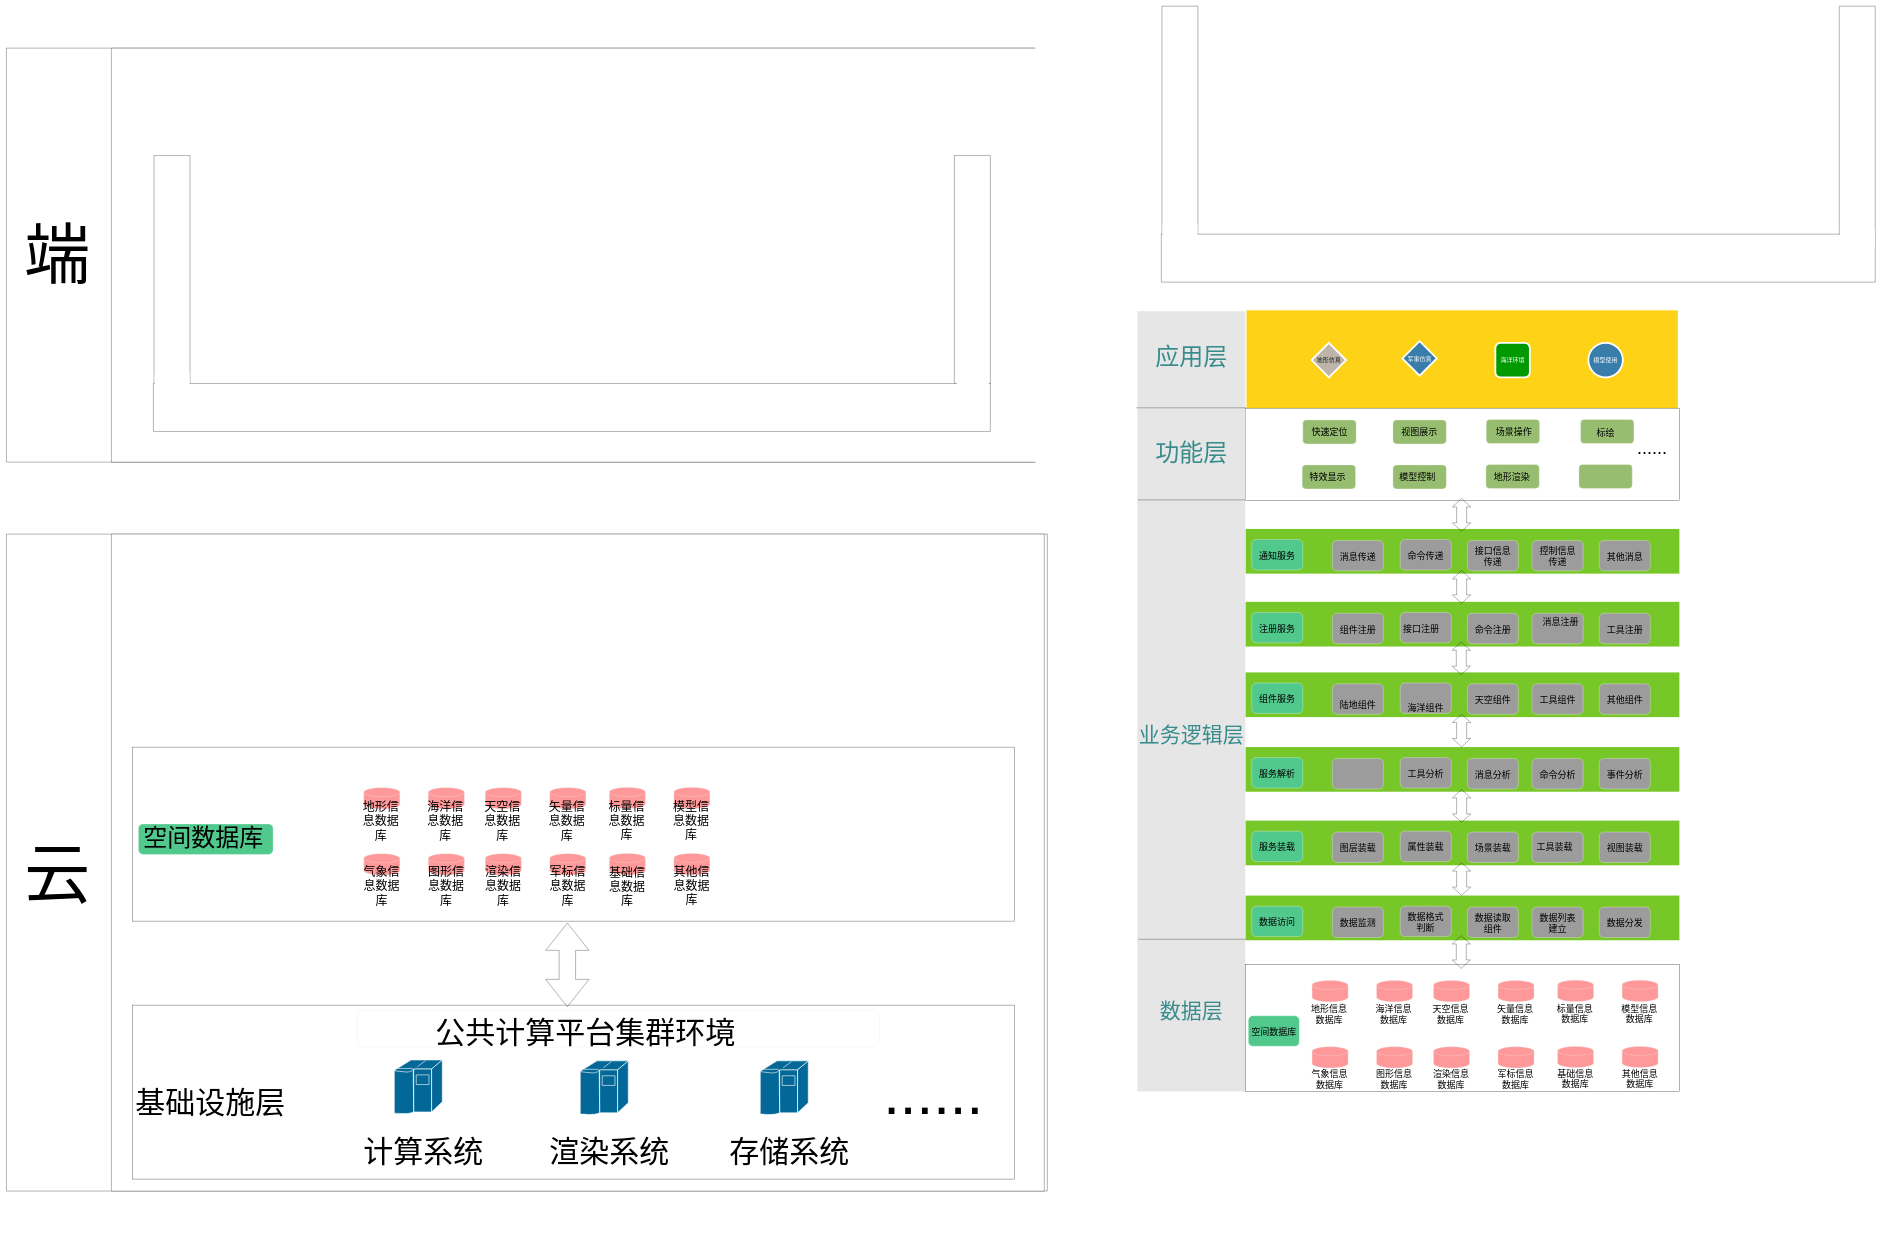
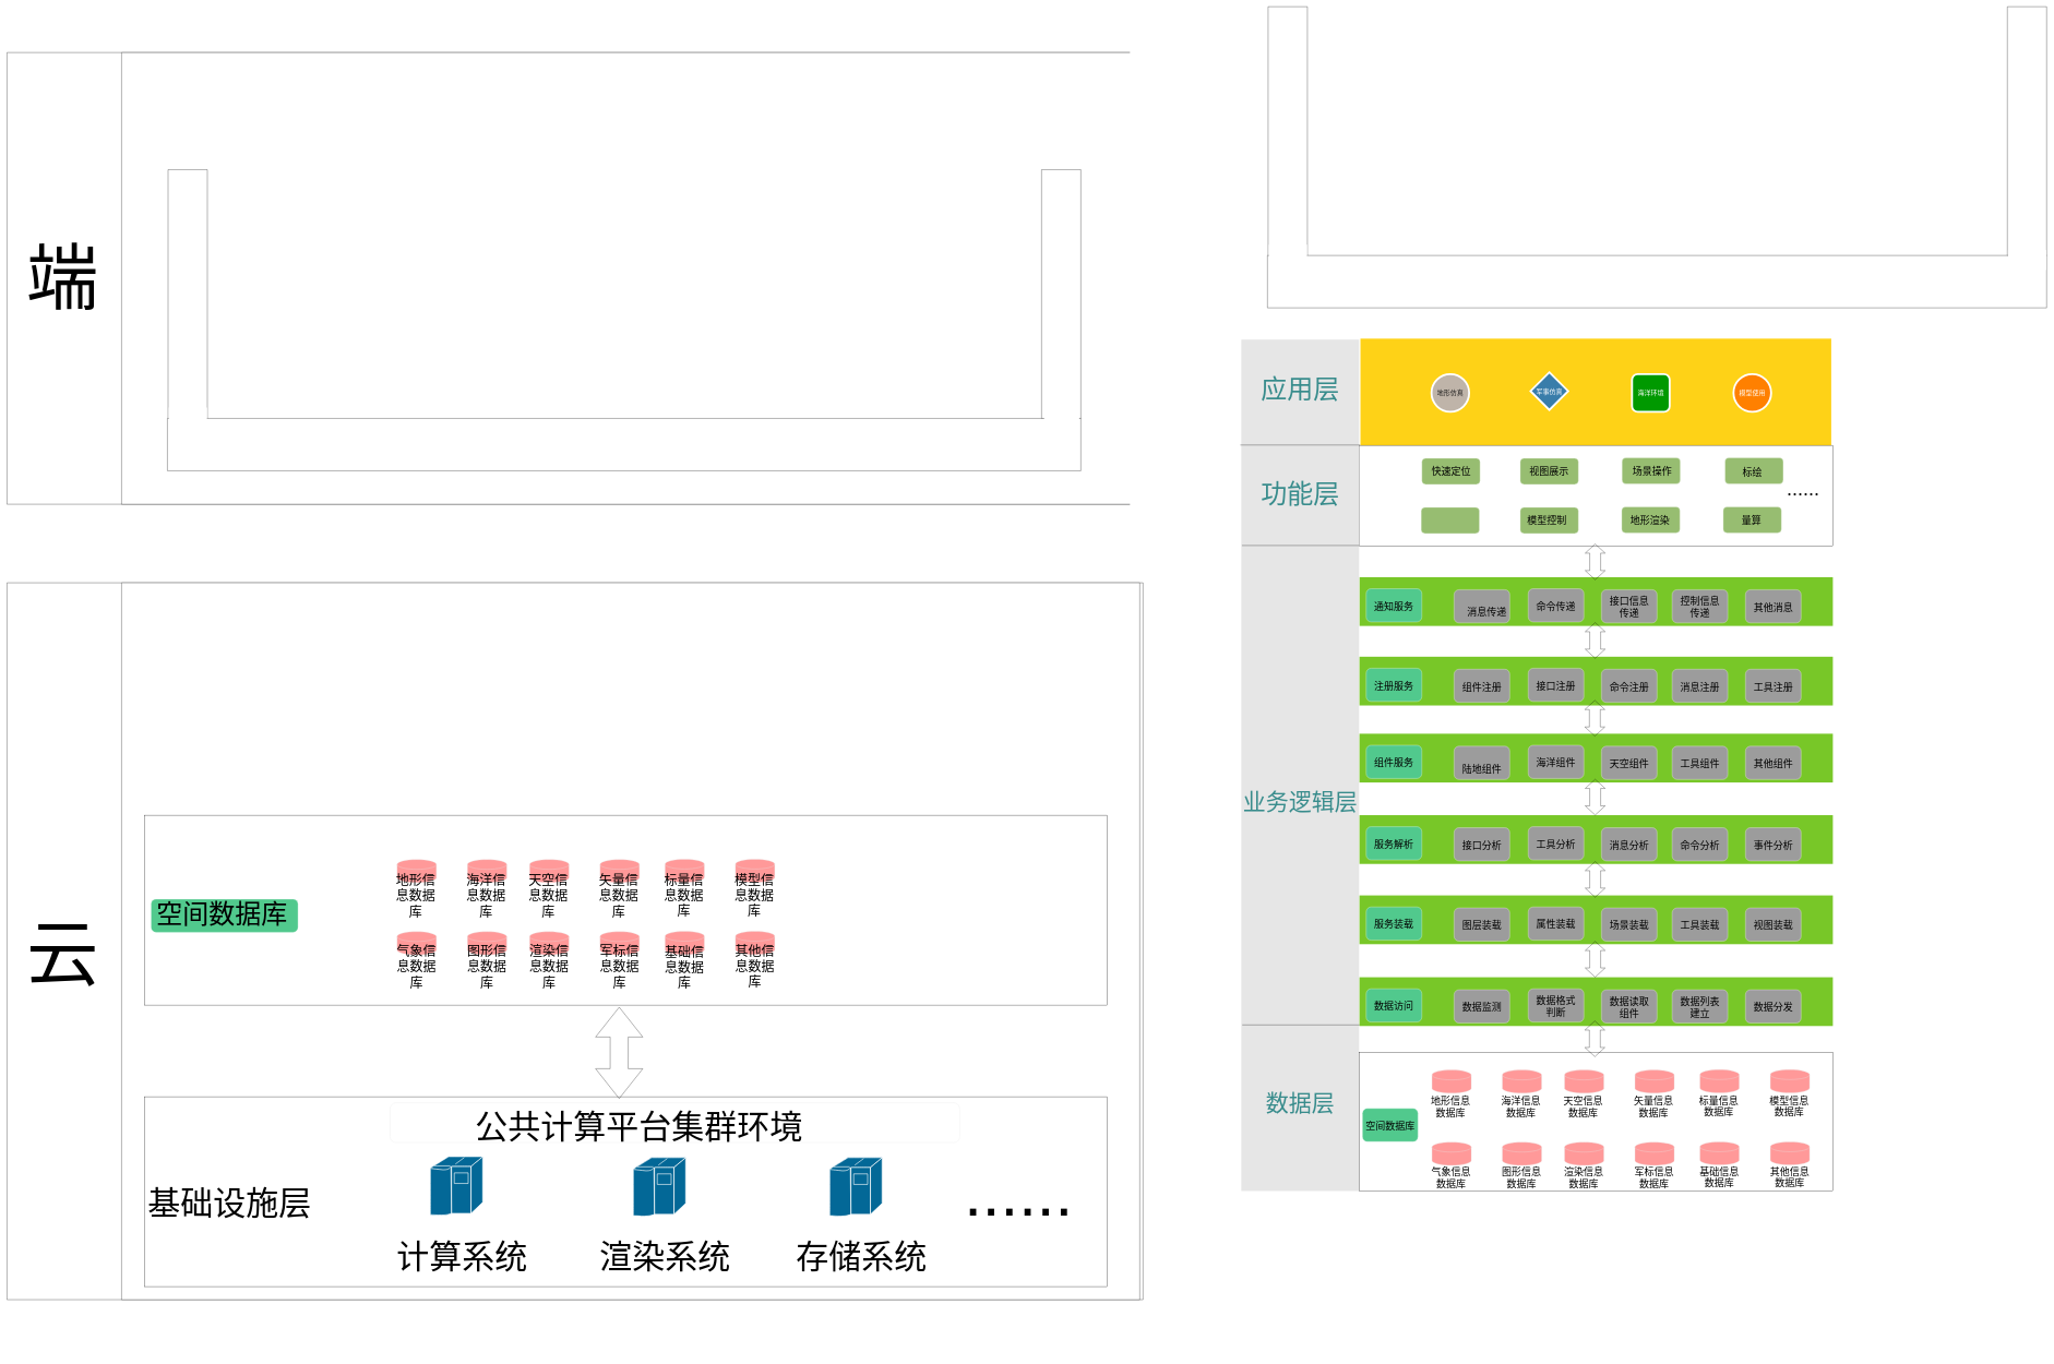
- <mxCell id="5" value="地形仿真" style="rhombus;whiteSpace=wrap;html=1;shadow=0;strokeWidth=6;fontSize=20;align=center;fillColor=#BFB4A9;strokeColor=#FFFFFF;fontColor=#1A1A1A;" vertex="1" parent="1"><mxGeometry x="4371" y="1142.5" width="115" height="115" as="geometry" /></mxCell>
+ <mxCell id="5" value="地形仿真" style="ellipse;whiteSpace=wrap;html=1;rounded=0;shadow=0;strokeWidth=6;fontSize=20;align=center;fillColor=#BFB4A9;strokeColor=#FFFFFF;fontColor=#1A1A1A;" vertex="1" parent="1"><mxGeometry x="4371" y="1142.5" width="115" height="115" as="geometry" /></mxCell>
- <mxCell id="9" value="&lt;font style=&quot;font-size: 20px&quot;&gt;模型使用&lt;/font&gt;" style="ellipse;whiteSpace=wrap;html=1;rounded=0;shadow=0;strokeWidth=6;fontSize=14;align=center;strokeColor=#FFFFFF;fontColor=#FFFFFF;fillColor=#397daa;" vertex="1" parent="1"><mxGeometry x="5293.5" y="1142.5" width="115" height="115" as="geometry" /></mxCell>
+ <mxCell id="9" value="&lt;font style=&quot;font-size: 20px&quot;&gt;模型使用&lt;/font&gt;" style="ellipse;whiteSpace=wrap;html=1;rounded=0;shadow=0;strokeWidth=6;fontSize=14;align=center;strokeColor=#FFFFFF;fontColor=#FFFFFF;fillColor=#FF8000;" vertex="1" parent="1"><mxGeometry x="5293.5" y="1142.5" width="115" height="115" as="geometry" /></mxCell>
+ <mxCell id="25" value="量算" style="text;html=1;strokeColor=none;fillColor=none;align=center;verticalAlign=middle;whiteSpace=wrap;rounded=0;fontSize=30;" vertex="1" parent="1"><mxGeometry x="5288.5" y="1577.75" width="120" height="20" as="geometry" /></mxCell>
- <mxCell id="19" value="特效显示" style="text;html=1;strokeColor=none;fillColor=none;align=center;verticalAlign=middle;whiteSpace=wrap;rounded=0;fontSize=30;" vertex="1" parent="1"><mxGeometry x="4359.5" y="1579.25" width="129" height="20" as="geometry" /></mxCell>
- <mxCell id="37" value="消息传递" style="text;html=1;strokeColor=none;fillColor=none;align=center;verticalAlign=middle;whiteSpace=wrap;rounded=0;fontSize=30;" vertex="1" parent="1"><mxGeometry x="4460.5" y="1844.75" width="129" height="20" as="geometry" /></mxCell>
+ <mxCell id="37" value="消息传递" style="text;html=1;strokeColor=none;fillColor=none;align=center;verticalAlign=middle;whiteSpace=wrap;rounded=0;fontSize=30;" vertex="1" parent="1"><mxGeometry x="4475.5" y="1859.75" width="129" height="20" as="geometry" /></mxCell>
- <mxCell id="56" value="消息注册" style="text;html=1;strokeColor=none;fillColor=none;align=center;verticalAlign=middle;whiteSpace=wrap;rounded=0;fontSize=30;" vertex="1" parent="1"><mxGeometry x="5136.5" y="2062.75" width="129" height="20" as="geometry" /></mxCell>
+ <mxCell id="56" value="消息注册" style="text;html=1;strokeColor=none;fillColor=none;align=center;verticalAlign=middle;whiteSpace=wrap;rounded=0;fontSize=30;" vertex="1" parent="1"><mxGeometry x="5126.5" y="2087.75" width="129" height="20" as="geometry" /></mxCell>
- <mxCell id="52" value="接口注册" style="text;html=1;strokeColor=none;fillColor=none;align=center;verticalAlign=middle;whiteSpace=wrap;rounded=0;fontSize=30;" vertex="1" parent="1"><mxGeometry x="4672" y="2084.75" width="129" height="20" as="geometry" /></mxCell>
+ <mxCell id="52" value="接口注册" style="text;html=1;strokeColor=none;fillColor=none;align=center;verticalAlign=middle;whiteSpace=wrap;rounded=0;fontSize=30;" vertex="1" parent="1"><mxGeometry x="4687" y="2084.75" width="129" height="20" as="geometry" /></mxCell>
- <mxCell id="65" value="海洋组件" style="text;html=1;strokeColor=none;fillColor=none;align=center;verticalAlign=middle;whiteSpace=wrap;rounded=0;fontSize=30;" vertex="1" parent="1"><mxGeometry x="4687" y="2350" width="129" height="20" as="geometry" /></mxCell>
+ <mxCell id="65" value="海洋组件" style="text;html=1;strokeColor=none;fillColor=none;align=center;verticalAlign=middle;whiteSpace=wrap;rounded=0;fontSize=30;" vertex="1" parent="1"><mxGeometry x="4687" y="2320" width="129" height="20" as="geometry" /></mxCell>
+ <mxCell id="76" value="接口分析" style="text;html=1;strokeColor=none;fillColor=none;align=center;verticalAlign=middle;whiteSpace=wrap;rounded=0;fontSize=30;" vertex="1" parent="1"><mxGeometry x="4460.5" y="2571.81" width="129" height="20" as="geometry" /></mxCell>
- <mxCell id="95" value="工具装载" style="text;html=1;strokeColor=none;fillColor=none;align=center;verticalAlign=middle;whiteSpace=wrap;rounded=0;fontSize=30;" vertex="1" parent="1"><mxGeometry x="5116.5" y="2812" width="129" height="20" as="geometry" /></mxCell>
+ <mxCell id="95" value="工具装载" style="text;html=1;strokeColor=none;fillColor=none;align=center;verticalAlign=middle;whiteSpace=wrap;rounded=0;fontSize=30;" vertex="1" parent="1"><mxGeometry x="5126.5" y="2817" width="129" height="20" as="geometry" /></mxCell>
